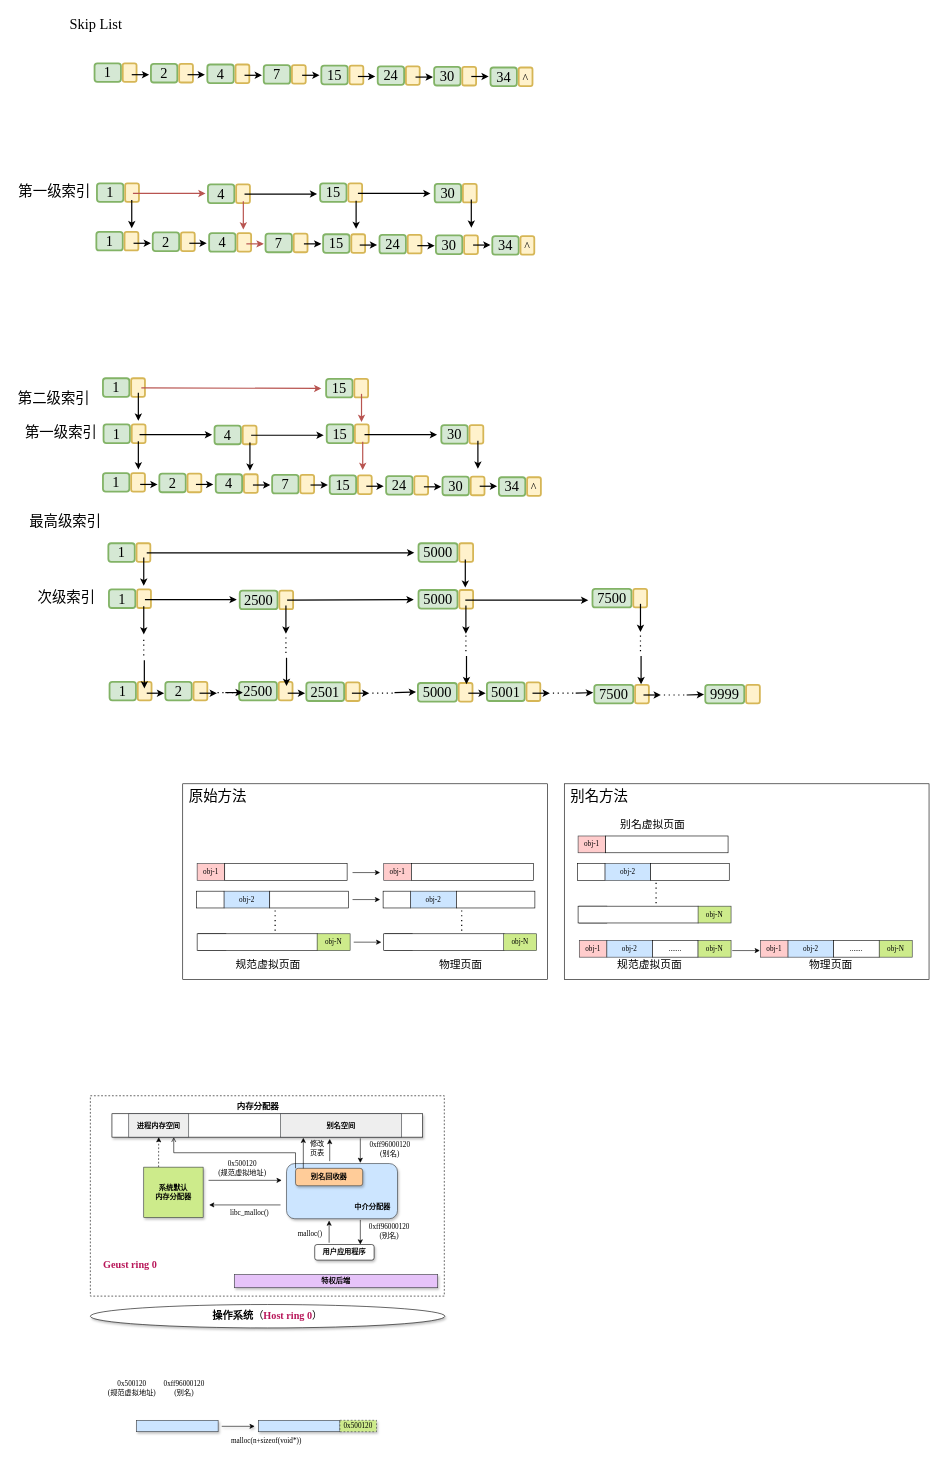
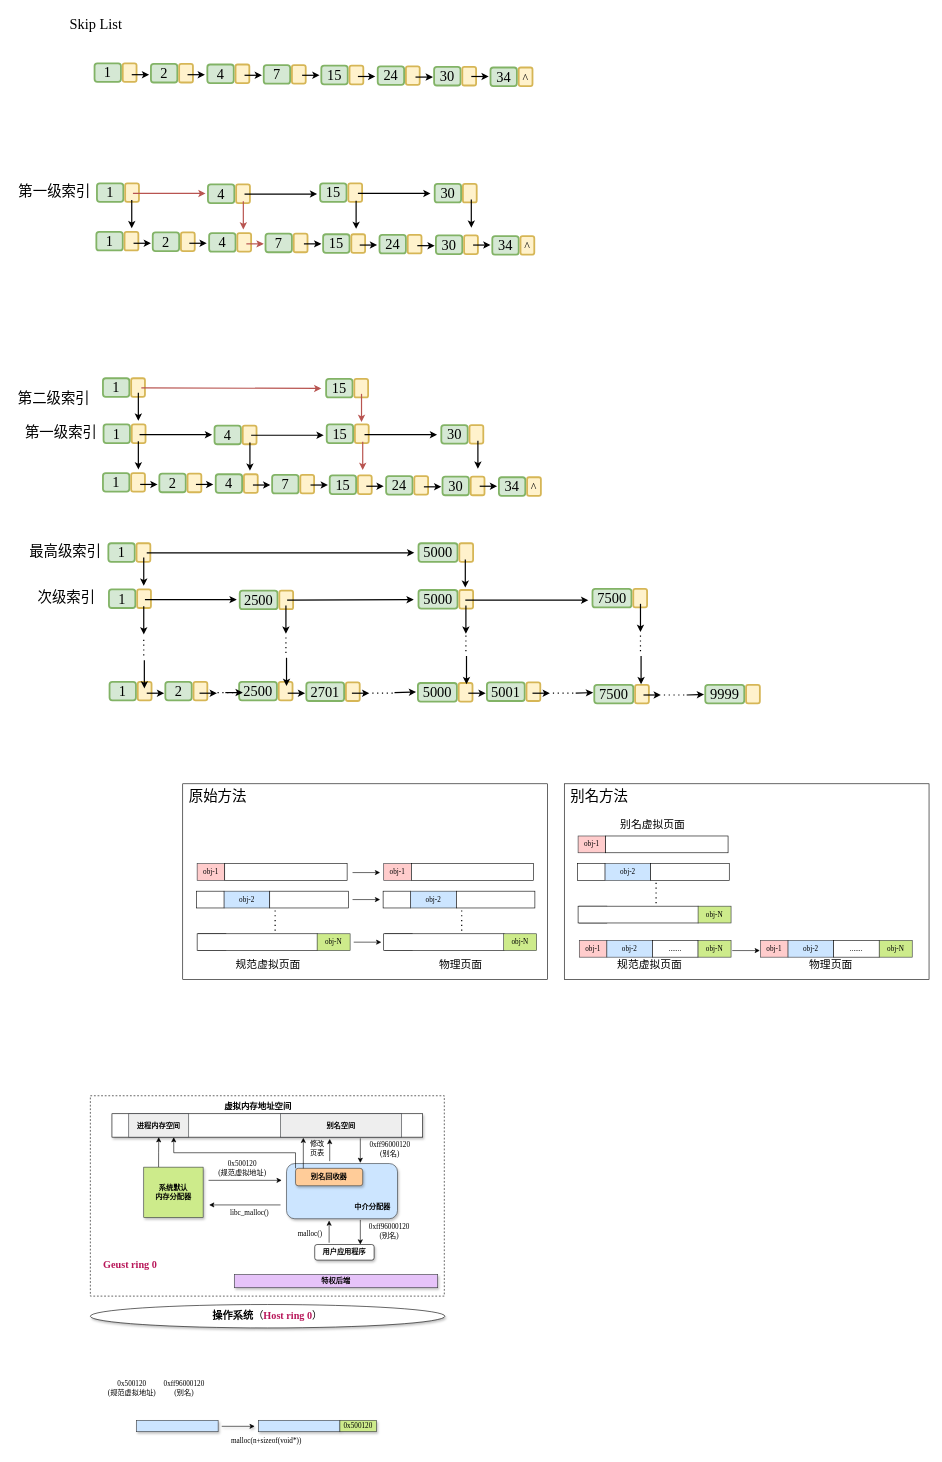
- <mxCell id="133" value="&lt;font face=&quot;Comic Sans MS&quot;&gt;&lt;span style=&quot;font-size: 24px;&quot;&gt;最高级索引&lt;/span&gt;&lt;/font&gt;" style="text;html=1;align=center;verticalAlign=middle;resizable=0;points=[];autosize=1;strokeColor=none;fillColor=none;" vertex="1" parent="1"><mxGeometry x="39" y="847" width="138" height="41" as="geometry" /></mxCell>
+ <mxCell id="133" value="&lt;font face=&quot;Comic Sans MS&quot;&gt;&lt;span style=&quot;font-size: 24px;&quot;&gt;最高级索引&lt;/span&gt;&lt;/font&gt;" style="text;html=1;align=center;verticalAlign=middle;resizable=0;points=[];autosize=1;strokeColor=none;fillColor=none;" vertex="1" parent="1"><mxGeometry x="39" y="897" width="138" height="41" as="geometry" /></mxCell>
- <mxCell id="153" value="&lt;font face=&quot;Comic Sans MS&quot; style=&quot;font-size: 24px;&quot;&gt;2501&lt;/font&gt;" style="rounded=1;whiteSpace=wrap;html=1;fillColor=#d5e8d4;strokeColor=#82b366;strokeWidth=3;shadow=0;" vertex="1" parent="1"><mxGeometry x="510" y="1137" width="63" height="31" as="geometry" /></mxCell>
+ <mxCell id="153" value="&lt;font face=&quot;Comic Sans MS&quot; style=&quot;font-size: 24px;&quot;&gt;2701&lt;/font&gt;" style="rounded=1;whiteSpace=wrap;html=1;fillColor=#d5e8d4;strokeColor=#82b366;strokeWidth=3;shadow=0;" vertex="1" parent="1"><mxGeometry x="510" y="1137" width="63" height="31" as="geometry" /></mxCell>
- <mxCell id="235" value="&lt;font size=&quot;1&quot; face=&quot;Comic Sans MS&quot;&gt;&lt;b style=&quot;font-size: 14px;&quot;&gt;内存分配器&lt;/b&gt;&lt;/font&gt;" style="text;html=1;align=center;verticalAlign=middle;resizable=0;points=[];autosize=1;strokeColor=none;fillColor=none;" vertex="1" parent="1"><mxGeometry x="364" y="1830" width="130" height="29" as="geometry" /></mxCell>
+ <mxCell id="235" value="&lt;font size=&quot;1&quot; face=&quot;Comic Sans MS&quot;&gt;&lt;b style=&quot;font-size: 14px;&quot;&gt;虚拟内存地址空间&lt;/b&gt;&lt;/font&gt;" style="text;html=1;align=center;verticalAlign=middle;resizable=0;points=[];autosize=1;strokeColor=none;fillColor=none;" vertex="1" parent="1"><mxGeometry x="364" y="1830" width="130" height="29" as="geometry" /></mxCell>
- <mxCell id="226" style="edgeStyle=orthogonalEdgeStyle;rounded=0;orthogonalLoop=1;jettySize=auto;html=1;exitX=0;exitY=0;exitDx=0;exitDy=0;entryX=0.75;entryY=1;entryDx=0;entryDy=0;endArrow=open;" edge="1" parent="1" source="227" target="242"><mxGeometry relative="1" as="geometry" /></mxCell>
+ <mxCell id="226" style="edgeStyle=orthogonalEdgeStyle;rounded=0;orthogonalLoop=1;jettySize=auto;html=1;exitX=0;exitY=0;exitDx=0;exitDy=0;entryX=0.75;entryY=1;entryDx=0;entryDy=0;" edge="1" parent="1" source="227" target="242"><mxGeometry relative="1" as="geometry" /></mxCell>
- <mxCell id="243" style="edgeStyle=orthogonalEdgeStyle;rounded=0;orthogonalLoop=1;jettySize=auto;html=1;exitX=0.25;exitY=0;exitDx=0;exitDy=0;entryX=0.5;entryY=1;entryDx=0;entryDy=0;dashed=1;" edge="1" parent="1" source="244" target="242"><mxGeometry relative="1" as="geometry" /></mxCell>
+ <mxCell id="243" style="edgeStyle=orthogonalEdgeStyle;rounded=0;orthogonalLoop=1;jettySize=auto;html=1;exitX=0.25;exitY=0;exitDx=0;exitDy=0;entryX=0.5;entryY=1;entryDx=0;entryDy=0;" edge="1" parent="1" source="244" target="242"><mxGeometry relative="1" as="geometry" /></mxCell>
- <mxCell id="257" value="&lt;font face=&quot;Comic Sans MS&quot;&gt;0x500120&lt;/font&gt;" style="rounded=0;whiteSpace=wrap;html=1;shadow=1;fillColor=#cdeb8b;strokeColor=#36393d;dashed=1;" vertex="1" parent="1"><mxGeometry x="566" y="2367" width="61" height="19" as="geometry" /></mxCell>
+ <mxCell id="257" value="&lt;font face=&quot;Comic Sans MS&quot;&gt;0x500120&lt;/font&gt;" style="rounded=0;whiteSpace=wrap;html=1;shadow=1;fillColor=#cdeb8b;strokeColor=#36393d;" vertex="1" parent="1"><mxGeometry x="566" y="2367" width="61" height="19" as="geometry" /></mxCell>
